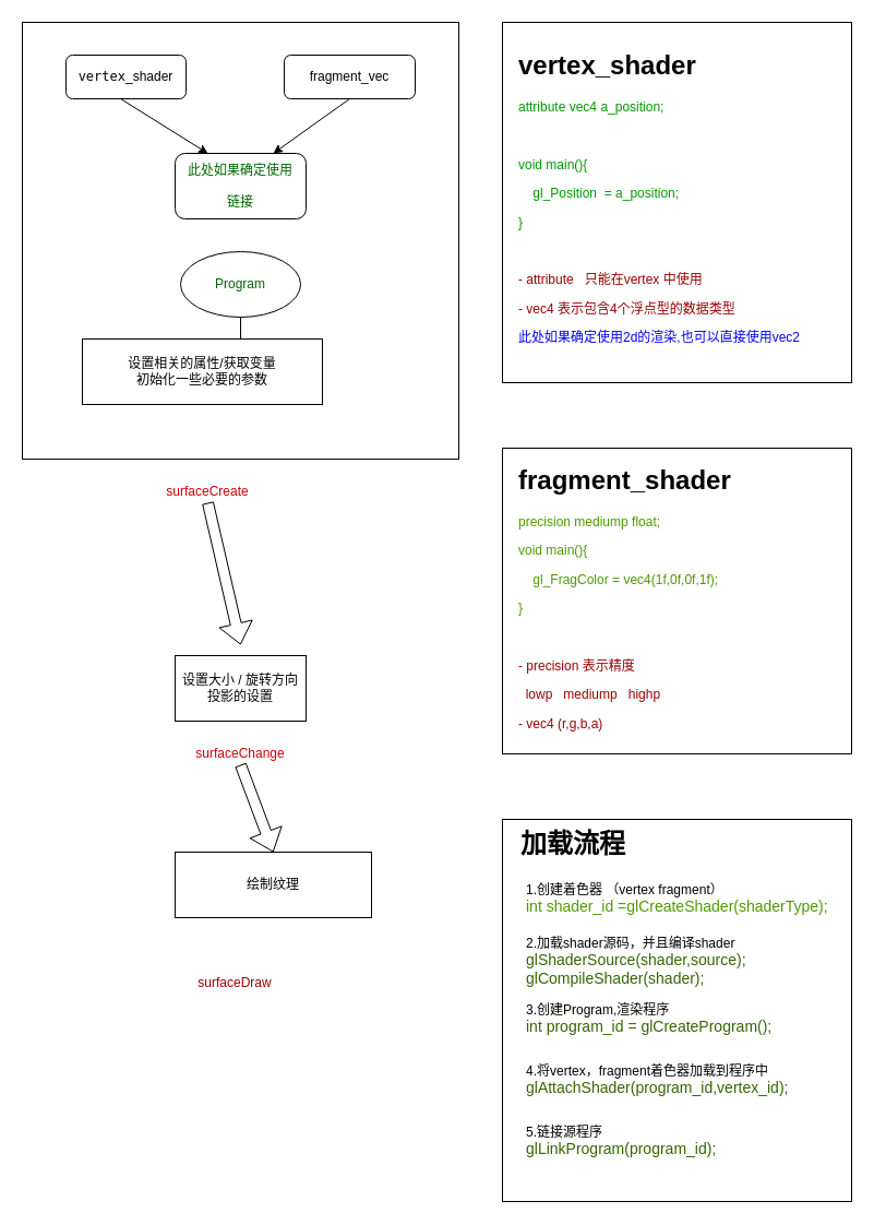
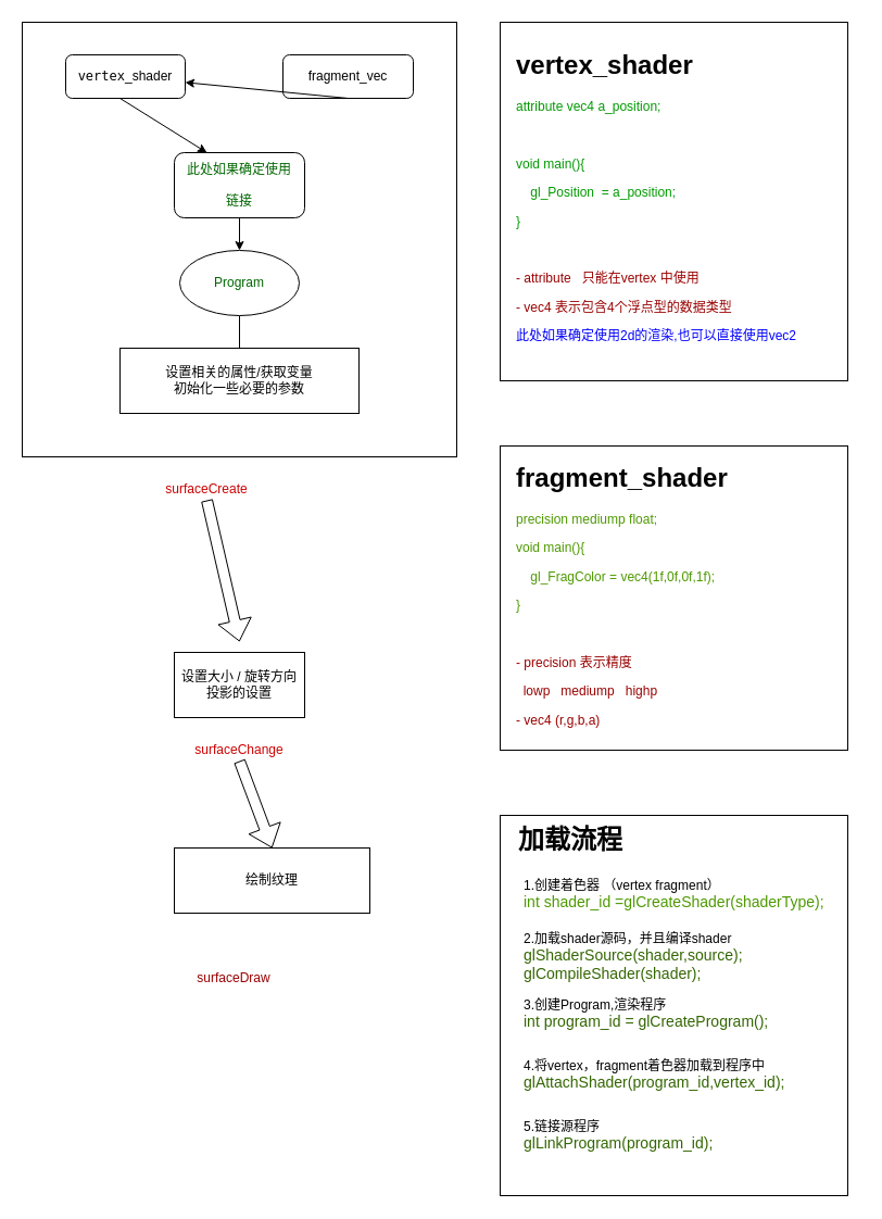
- <mxCell id="8" value="" style="endArrow=classic;html=1;entryX=0.75;entryY=0;entryDx=0;entryDy=0;exitX=0.5;exitY=1;exitDx=0;exitDy=0;" parent="1" source="4" target="6" edge="1"><mxGeometry width="50" height="50" relative="1" as="geometry"><mxPoint x="120" y="100" as="sourcePoint" /><mxPoint x="200" y="150" as="targetPoint" /></mxGeometry></mxCell>
+ <mxCell id="8" value="" style="endArrow=classic;html=1;exitX=0.5;exitY=1;exitDx=0;exitDy=0;" parent="1" source="4" target="3" edge="1"><mxGeometry width="50" height="50" relative="1" as="geometry"><mxPoint x="120" y="100" as="sourcePoint" /><mxPoint x="200" y="150" as="targetPoint" /></mxGeometry></mxCell>
+ <mxCell id="5" value="" style="edgeStyle=orthogonalEdgeStyle;rounded=0;orthogonalLoop=1;jettySize=auto;html=1;" parent="1" source="6" target="10" edge="1"><mxGeometry relative="1" as="geometry" /></mxCell>
- <mxCell id="11" value="设置相关的属性/获取变量&lt;br&gt;初始化一些必要的参数" style="rounded=0;whiteSpace=wrap;html=1;" parent="1" vertex="1"><mxGeometry x="75" y="310" width="220" height="60" as="geometry" /></mxCell>
+ <mxCell id="11" value="设置相关的属性/获取变量&lt;br&gt;初始化一些必要的参数" style="rounded=0;whiteSpace=wrap;html=1;" parent="1" vertex="1"><mxGeometry x="110" y="320" width="220" height="60" as="geometry" /></mxCell>
